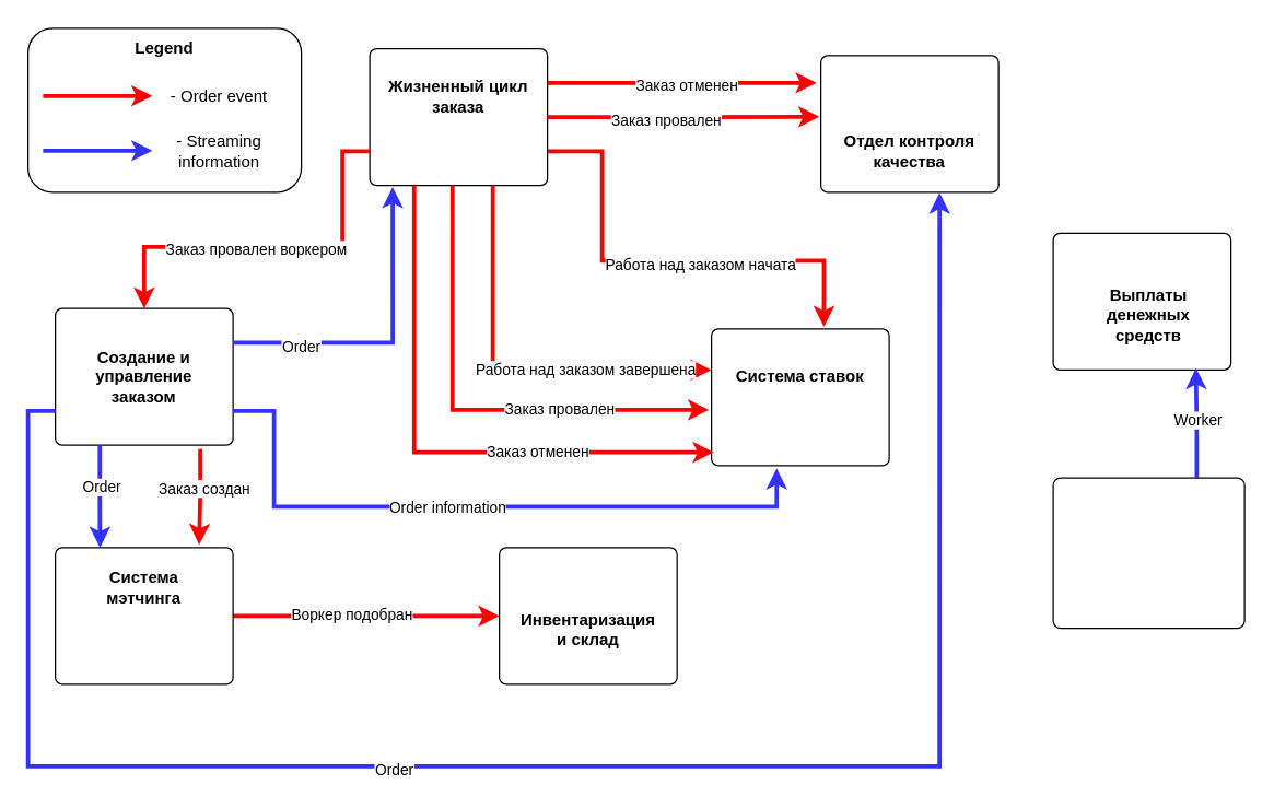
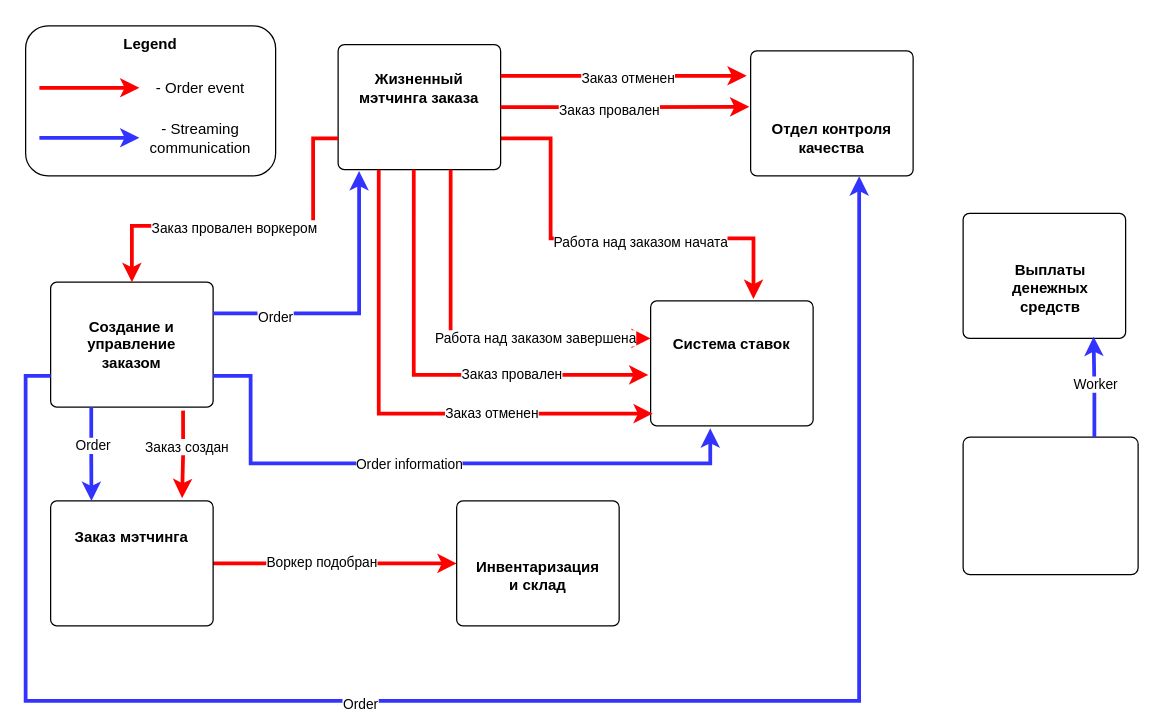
- <mxCell id="8" value="&lt;b&gt;Жизненный цикл заказа&lt;/b&gt;" style="text;html=1;strokeColor=none;fillColor=none;align=center;verticalAlign=middle;whiteSpace=wrap;rounded=1;" vertex="1" parent="1"><mxGeometry x="280" y="45" width="110" height="50" as="geometry" /></mxCell>
+ <mxCell id="8" value="&lt;b&gt;Жизненный мэтчинга заказа&lt;/b&gt;" style="text;html=1;strokeColor=none;fillColor=none;align=center;verticalAlign=middle;whiteSpace=wrap;rounded=1;" vertex="1" parent="1"><mxGeometry x="280" y="45" width="110" height="50" as="geometry" /></mxCell>
- <mxCell id="27" value="- Streaming information" style="text;html=1;strokeColor=none;fillColor=none;align=center;verticalAlign=middle;whiteSpace=wrap;rounded=0;" vertex="1" parent="1"><mxGeometry x="110" y="95" width="100" height="30" as="geometry" /></mxCell>
+ <mxCell id="27" value="- Streaming communication" style="text;html=1;strokeColor=none;fillColor=none;align=center;verticalAlign=middle;whiteSpace=wrap;rounded=0;" vertex="1" parent="1"><mxGeometry x="110" y="95" width="100" height="30" as="geometry" /></mxCell>
- <mxCell id="14" value="&lt;b&gt;Система мэтчинга&lt;/b&gt;" style="text;html=1;strokeColor=none;fillColor=none;align=center;verticalAlign=middle;whiteSpace=wrap;rounded=1;strokeWidth=2;" vertex="1" parent="1"><mxGeometry x="50" y="404" width="110" height="50" as="geometry" /></mxCell>
+ <mxCell id="14" value="&lt;b&gt;Заказ мэтчинга&lt;/b&gt;" style="text;html=1;strokeColor=none;fillColor=none;align=center;verticalAlign=middle;whiteSpace=wrap;rounded=1;strokeWidth=2;" vertex="1" parent="1"><mxGeometry x="50" y="404" width="110" height="50" as="geometry" /></mxCell>
